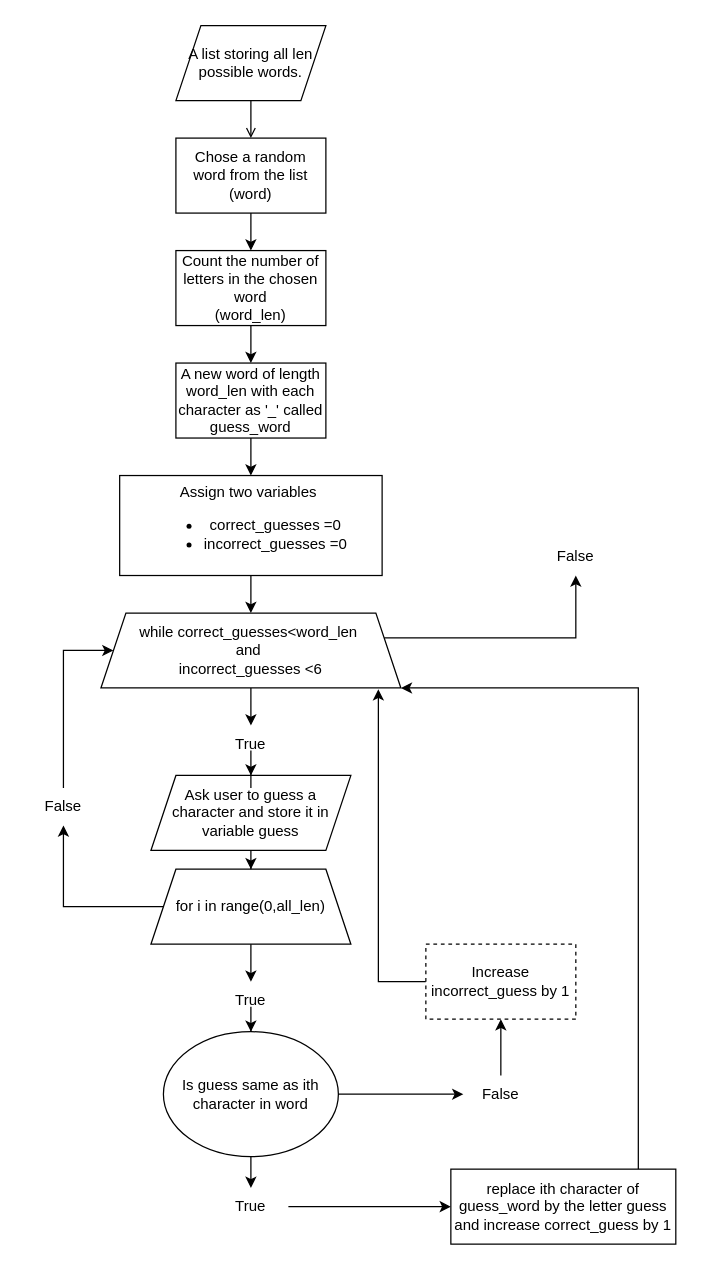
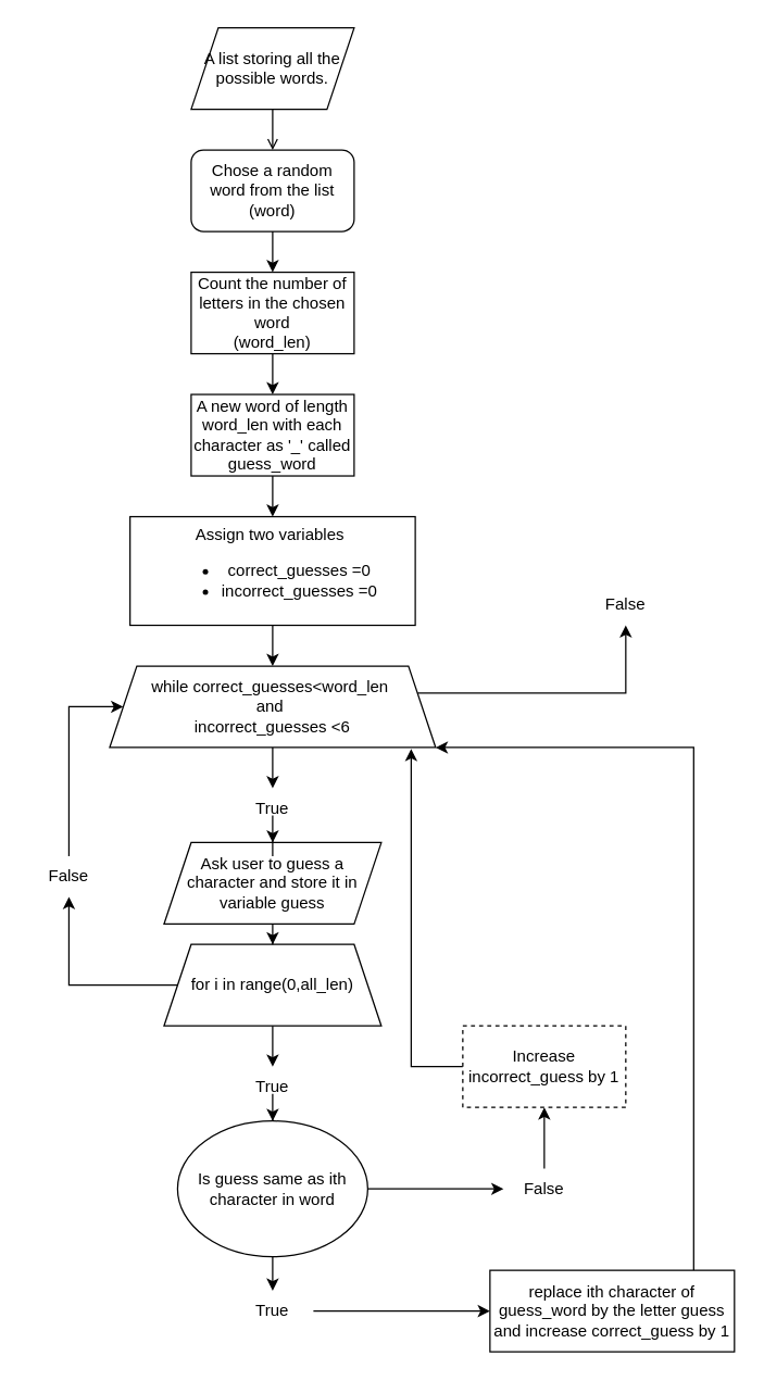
- <mxCell id="3" value="A list storing all len possible words." style="shape=parallelogram;perimeter=parallelogramPerimeter;whiteSpace=wrap;html=1;fixedSize=1;" vertex="1" parent="1"><mxGeometry x="140" y="20" width="120" height="60" as="geometry" /></mxCell>
+ <mxCell id="3" value="A list storing all the possible words." style="shape=parallelogram;perimeter=parallelogramPerimeter;whiteSpace=wrap;html=1;fixedSize=1;" vertex="1" parent="1"><mxGeometry x="140" y="20" width="120" height="60" as="geometry" /></mxCell>
- <mxCell id="5" value="Chose a random word from the list&lt;br&gt;(word)" style="whiteSpace=wrap;html=1;" vertex="1" parent="1"><mxGeometry x="140" y="110" width="120" height="60" as="geometry" /></mxCell>
+ <mxCell id="5" value="Chose a random word from the list&lt;br&gt;(word)" style="whiteSpace=wrap;html=1;rounded=1;" vertex="1" parent="1"><mxGeometry x="140" y="110" width="120" height="60" as="geometry" /></mxCell>
